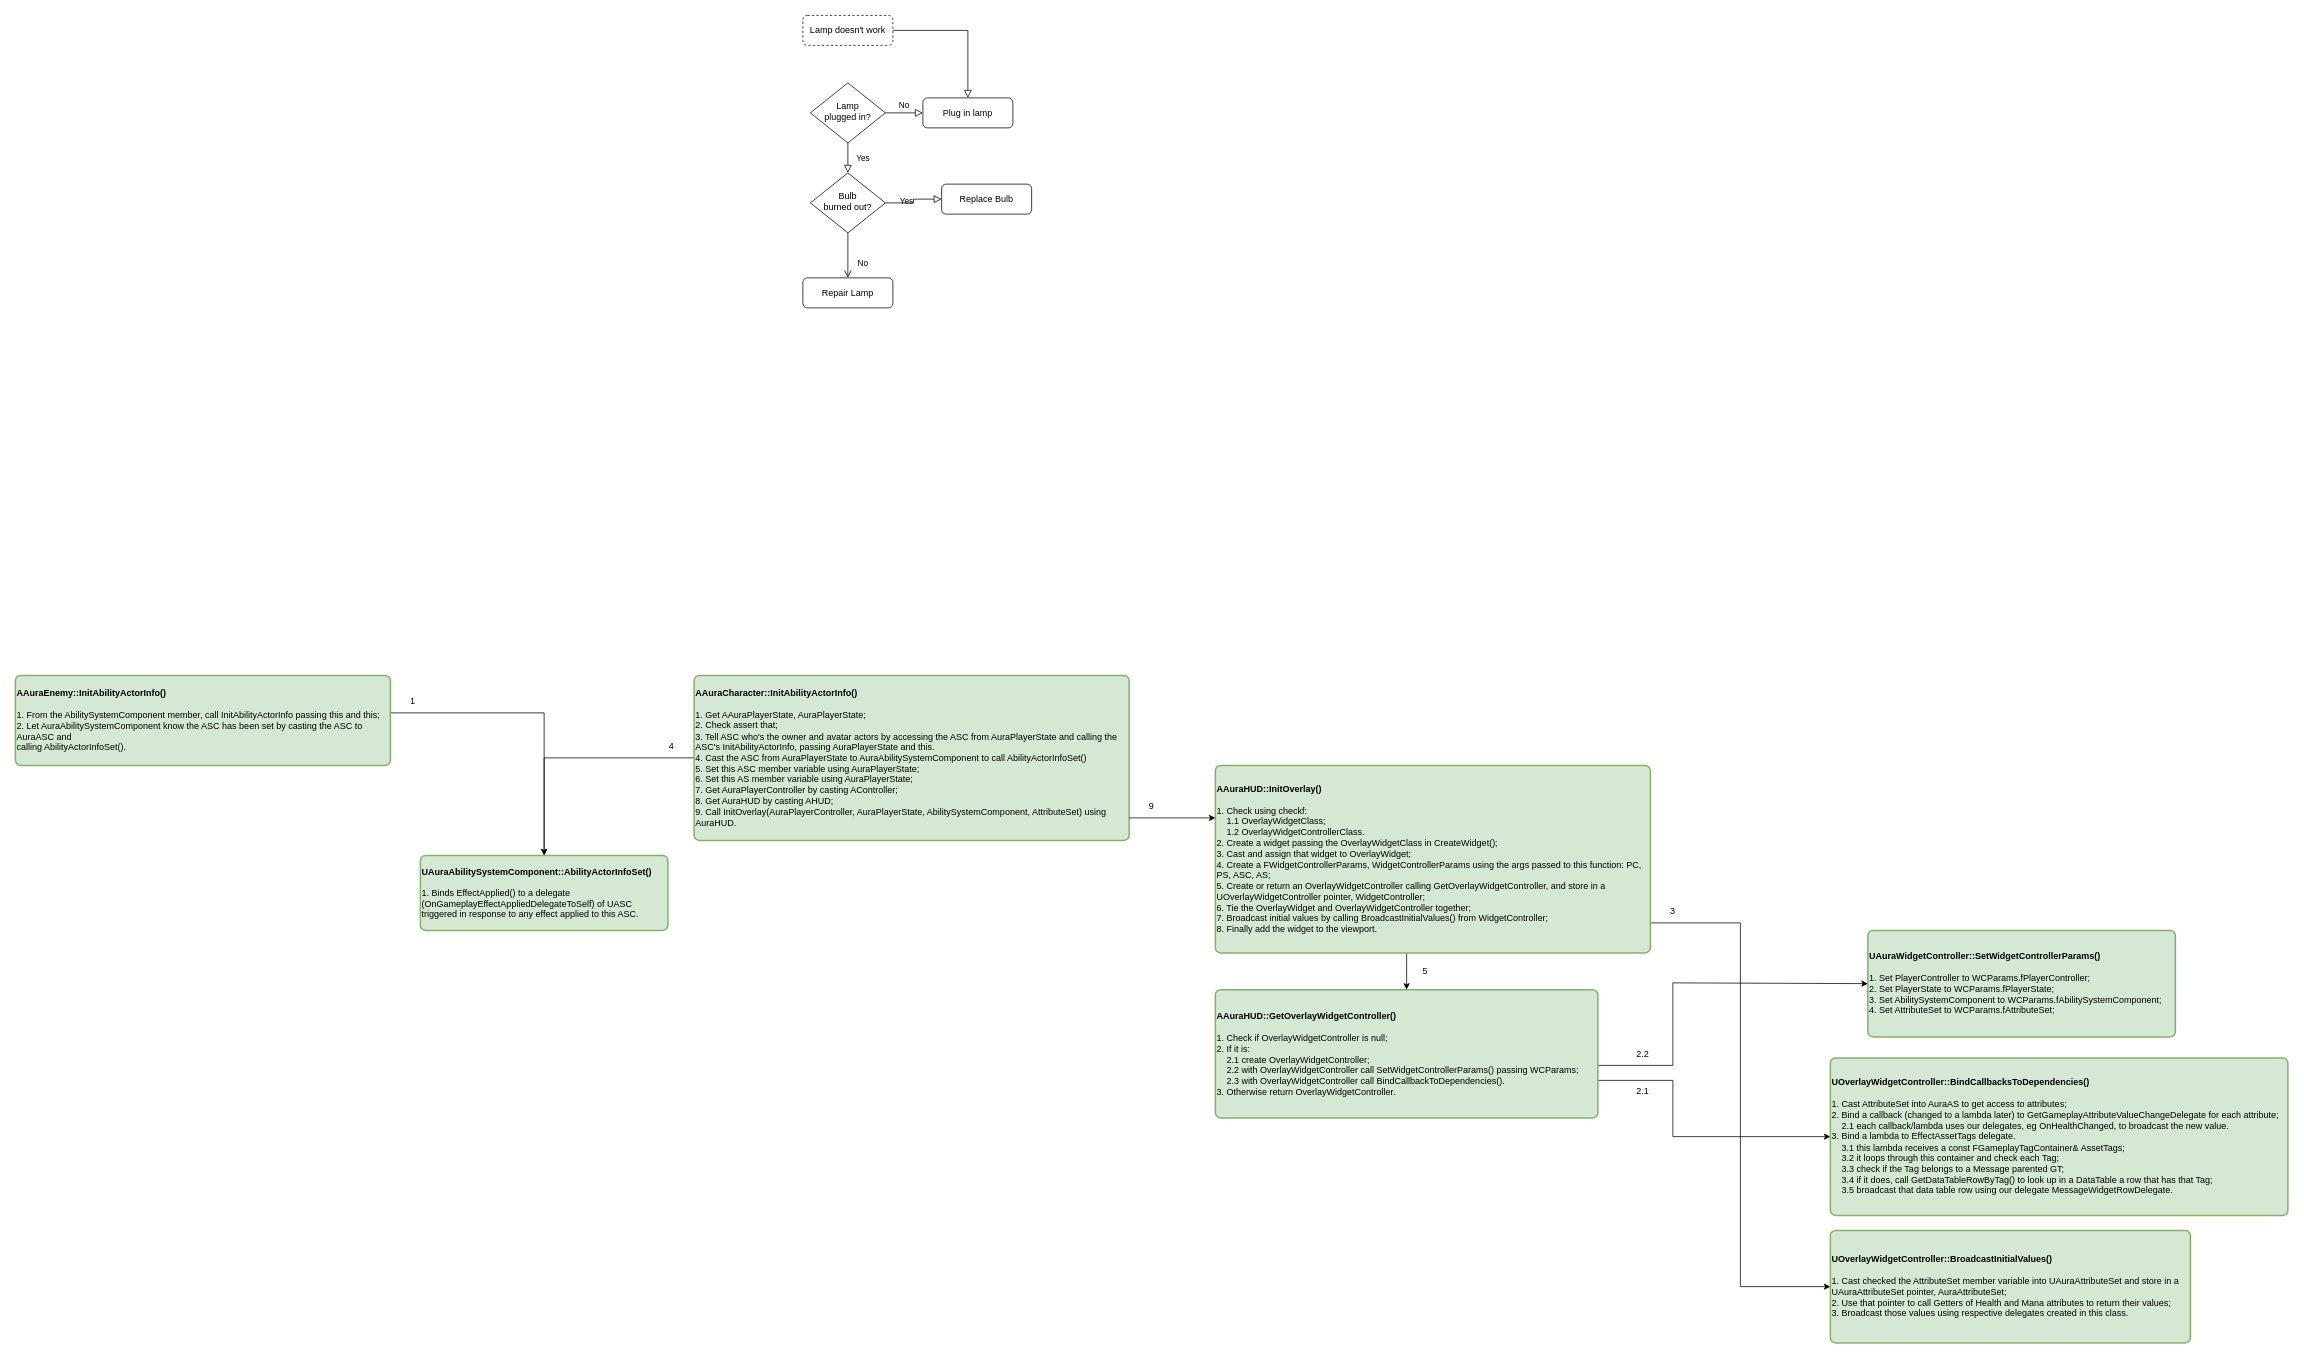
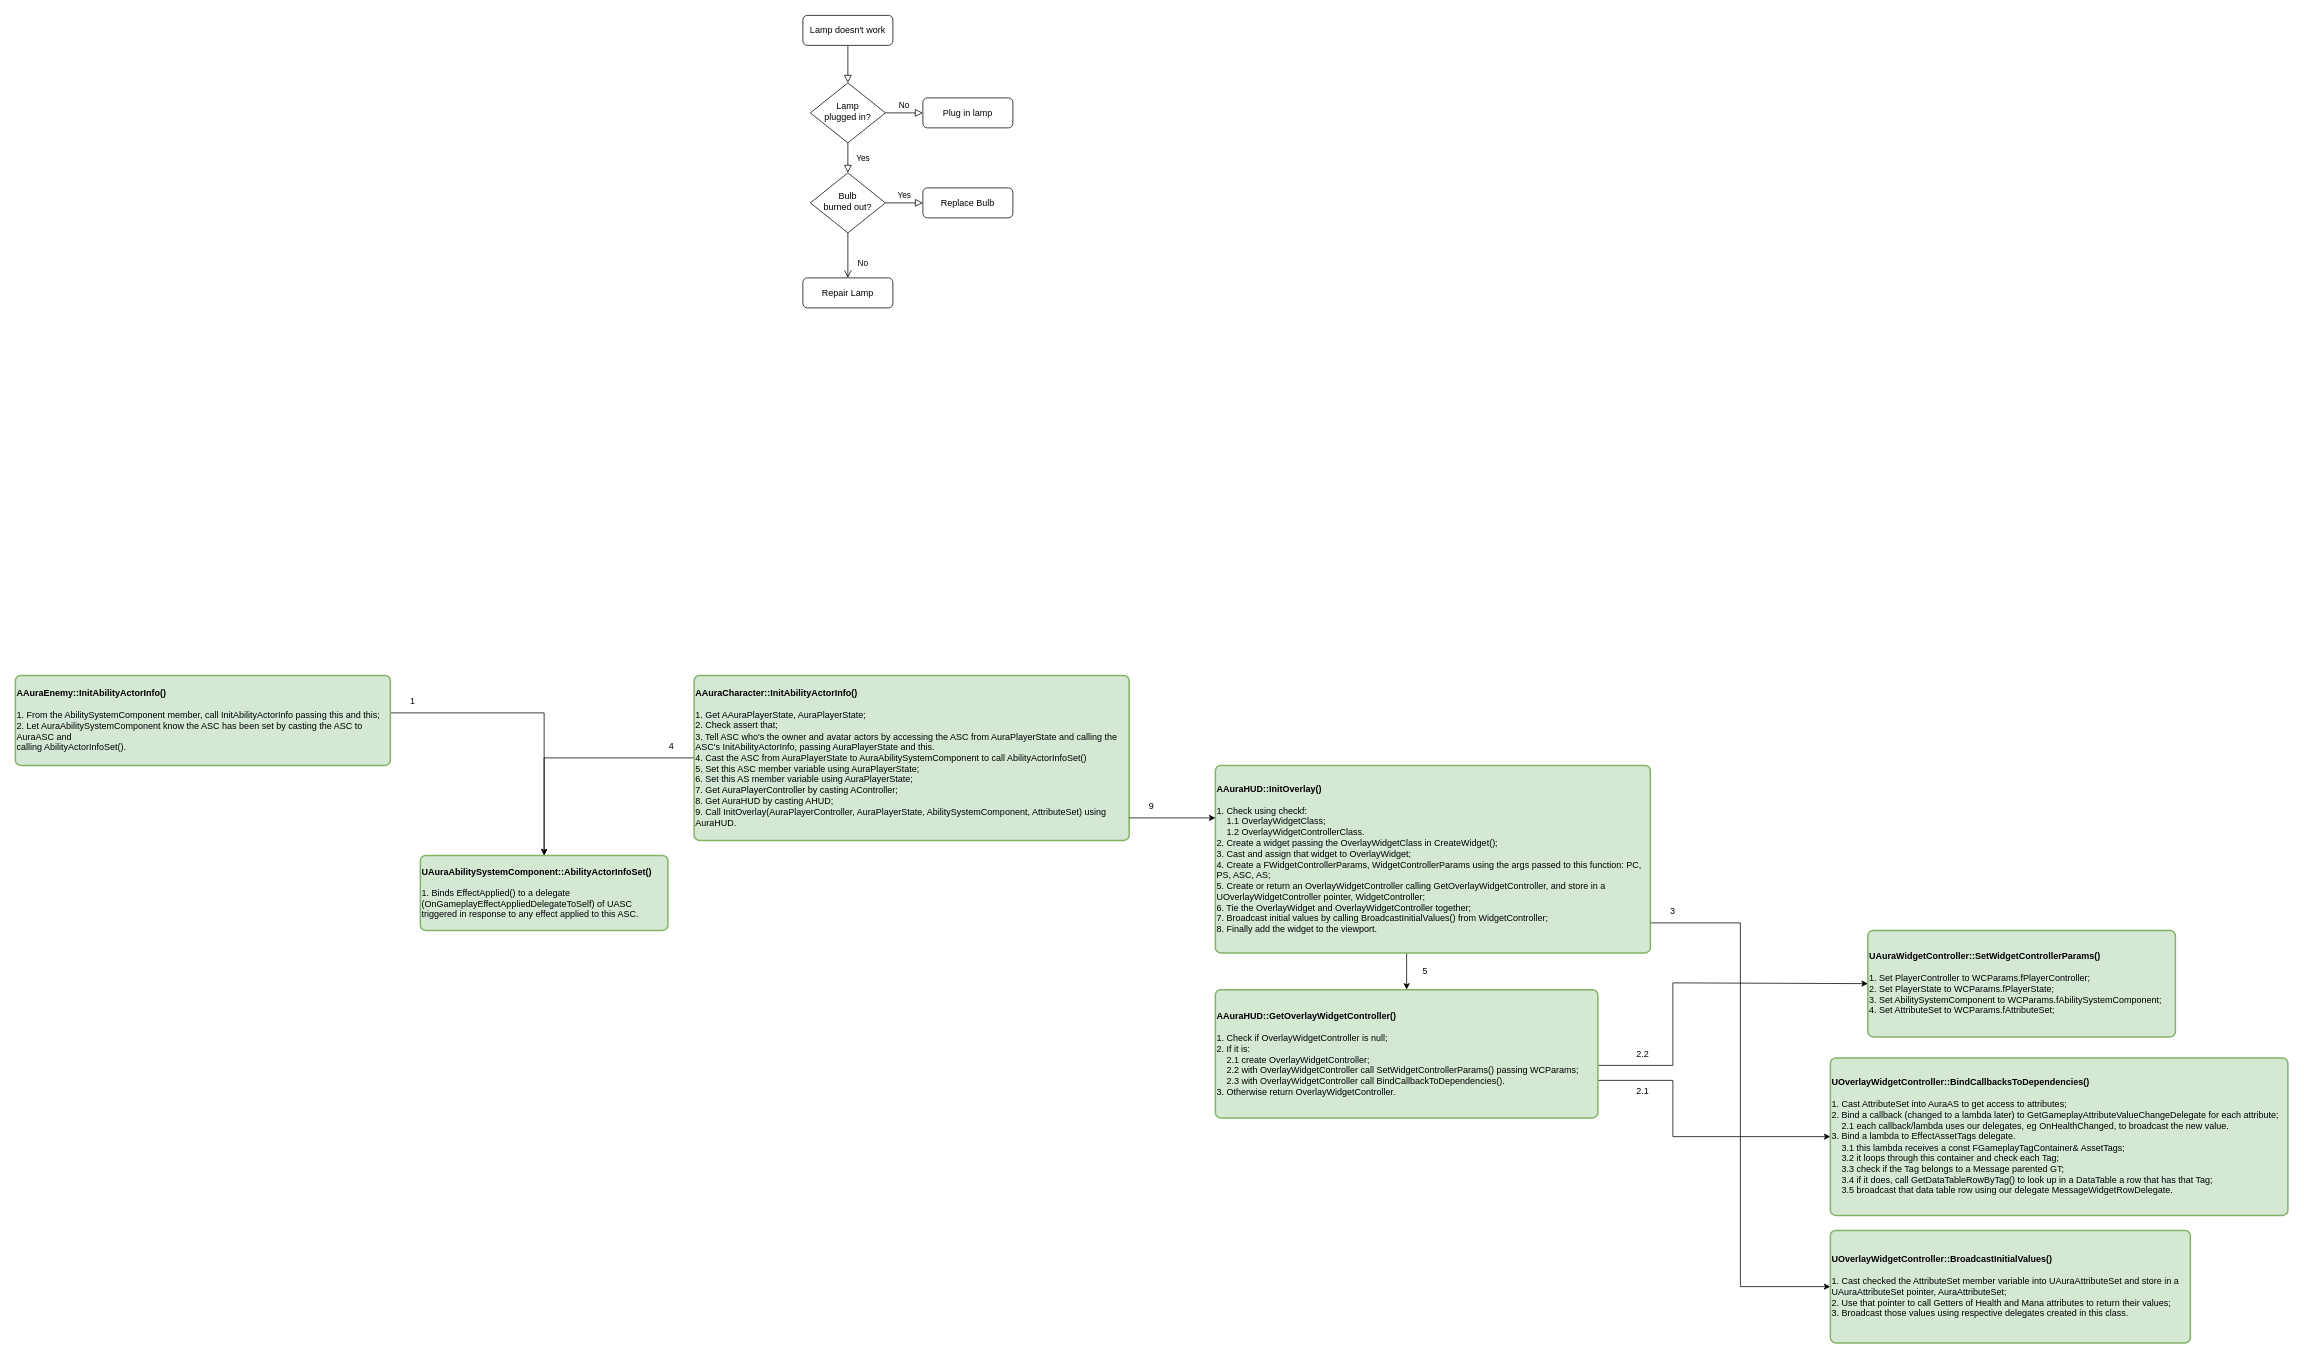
- <mxCell id="3" value="Lamp doesn't work" style="rounded=1;whiteSpace=wrap;html=1;fontSize=12;glass=0;strokeWidth=1;shadow=0;dashed=1;" parent="1" vertex="1"><mxGeometry x="1070" y="20" width="120" height="40" as="geometry" /></mxCell>
+ <mxCell id="3" value="Lamp doesn't work" style="rounded=1;whiteSpace=wrap;html=1;fontSize=12;glass=0;strokeWidth=1;shadow=0;" parent="1" vertex="1"><mxGeometry x="1070" y="20" width="120" height="40" as="geometry" /></mxCell>
- <mxCell id="2" value="" style="rounded=0;html=1;jettySize=auto;orthogonalLoop=1;fontSize=11;endArrow=block;endFill=0;endSize=8;strokeWidth=1;shadow=0;labelBackgroundColor=none;edgeStyle=orthogonalEdgeStyle;" parent="1" source="3" target="7" edge="1"><mxGeometry relative="1" as="geometry" /></mxCell>
+ <mxCell id="2" value="" style="rounded=0;html=1;jettySize=auto;orthogonalLoop=1;fontSize=11;endArrow=block;endFill=0;endSize=8;strokeWidth=1;shadow=0;labelBackgroundColor=none;edgeStyle=orthogonalEdgeStyle;" parent="1" source="3" target="6" edge="1"><mxGeometry relative="1" as="geometry" /></mxCell>
- <mxCell id="12" value="Replace Bulb" style="rounded=1;whiteSpace=wrap;html=1;fontSize=12;glass=0;strokeWidth=1;shadow=0;" parent="1" vertex="1"><mxGeometry x="1255" y="245" width="120" height="40" as="geometry" /></mxCell>
+ <mxCell id="12" value="Replace Bulb" style="rounded=1;whiteSpace=wrap;html=1;fontSize=12;glass=0;strokeWidth=1;shadow=0;" parent="1" vertex="1"><mxGeometry x="1230" y="250" width="120" height="40" as="geometry" /></mxCell>
